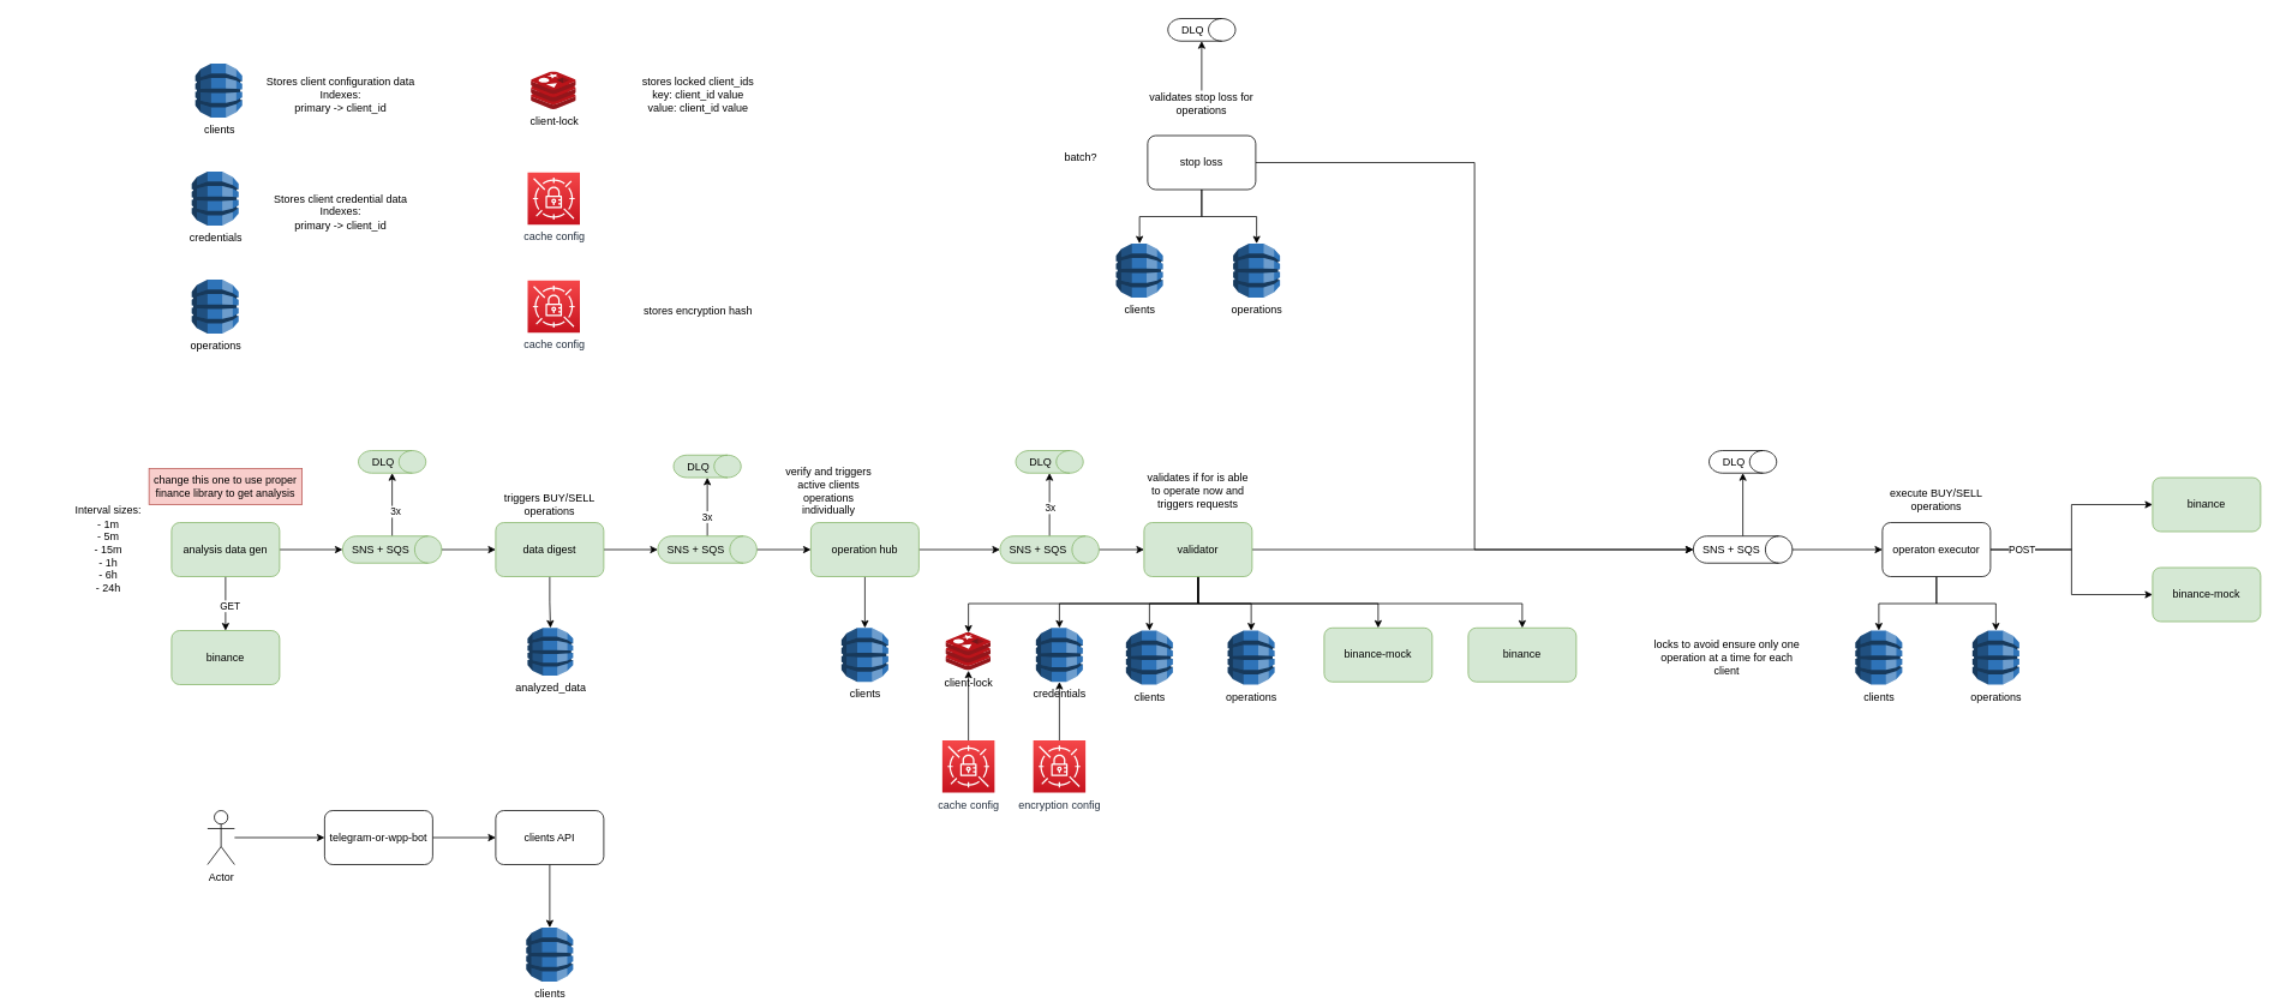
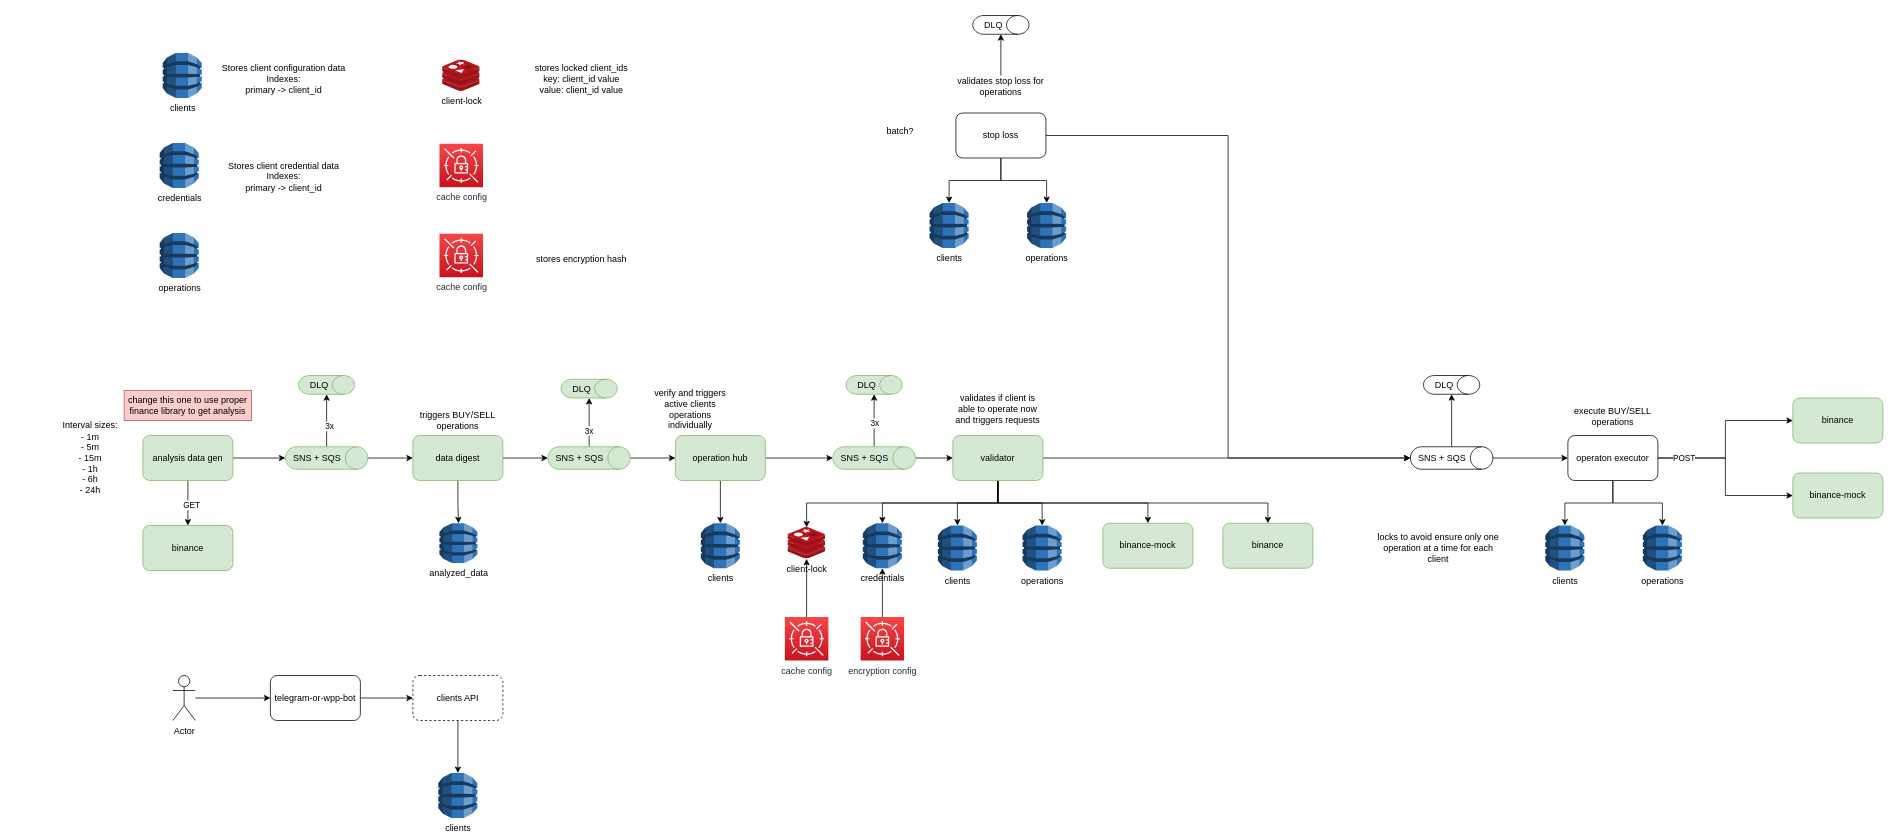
- <mxCell id="50" value="validates if for is able to operate now and triggers requests" style="text;html=1;strokeColor=none;fillColor=none;align=center;verticalAlign=middle;whiteSpace=wrap;rounded=0;" parent="1" vertex="1"><mxGeometry x="1270" y="530" width="120" height="30" as="geometry" /></mxCell>
+ <mxCell id="50" value="validates if client is able to operate now and triggers requests" style="text;html=1;strokeColor=none;fillColor=none;align=center;verticalAlign=middle;whiteSpace=wrap;rounded=0;" parent="1" vertex="1"><mxGeometry x="1270" y="530" width="120" height="30" as="geometry" /></mxCell>
- <mxCell id="37" value="clients API" style="rounded=1;whiteSpace=wrap;html=1;" parent="1" vertex="1"><mxGeometry x="550" y="900" width="120" height="60" as="geometry" /></mxCell>
+ <mxCell id="37" value="clients API" style="rounded=1;whiteSpace=wrap;html=1;dashed=1;" parent="1" vertex="1"><mxGeometry x="550" y="900" width="120" height="60" as="geometry" /></mxCell>
